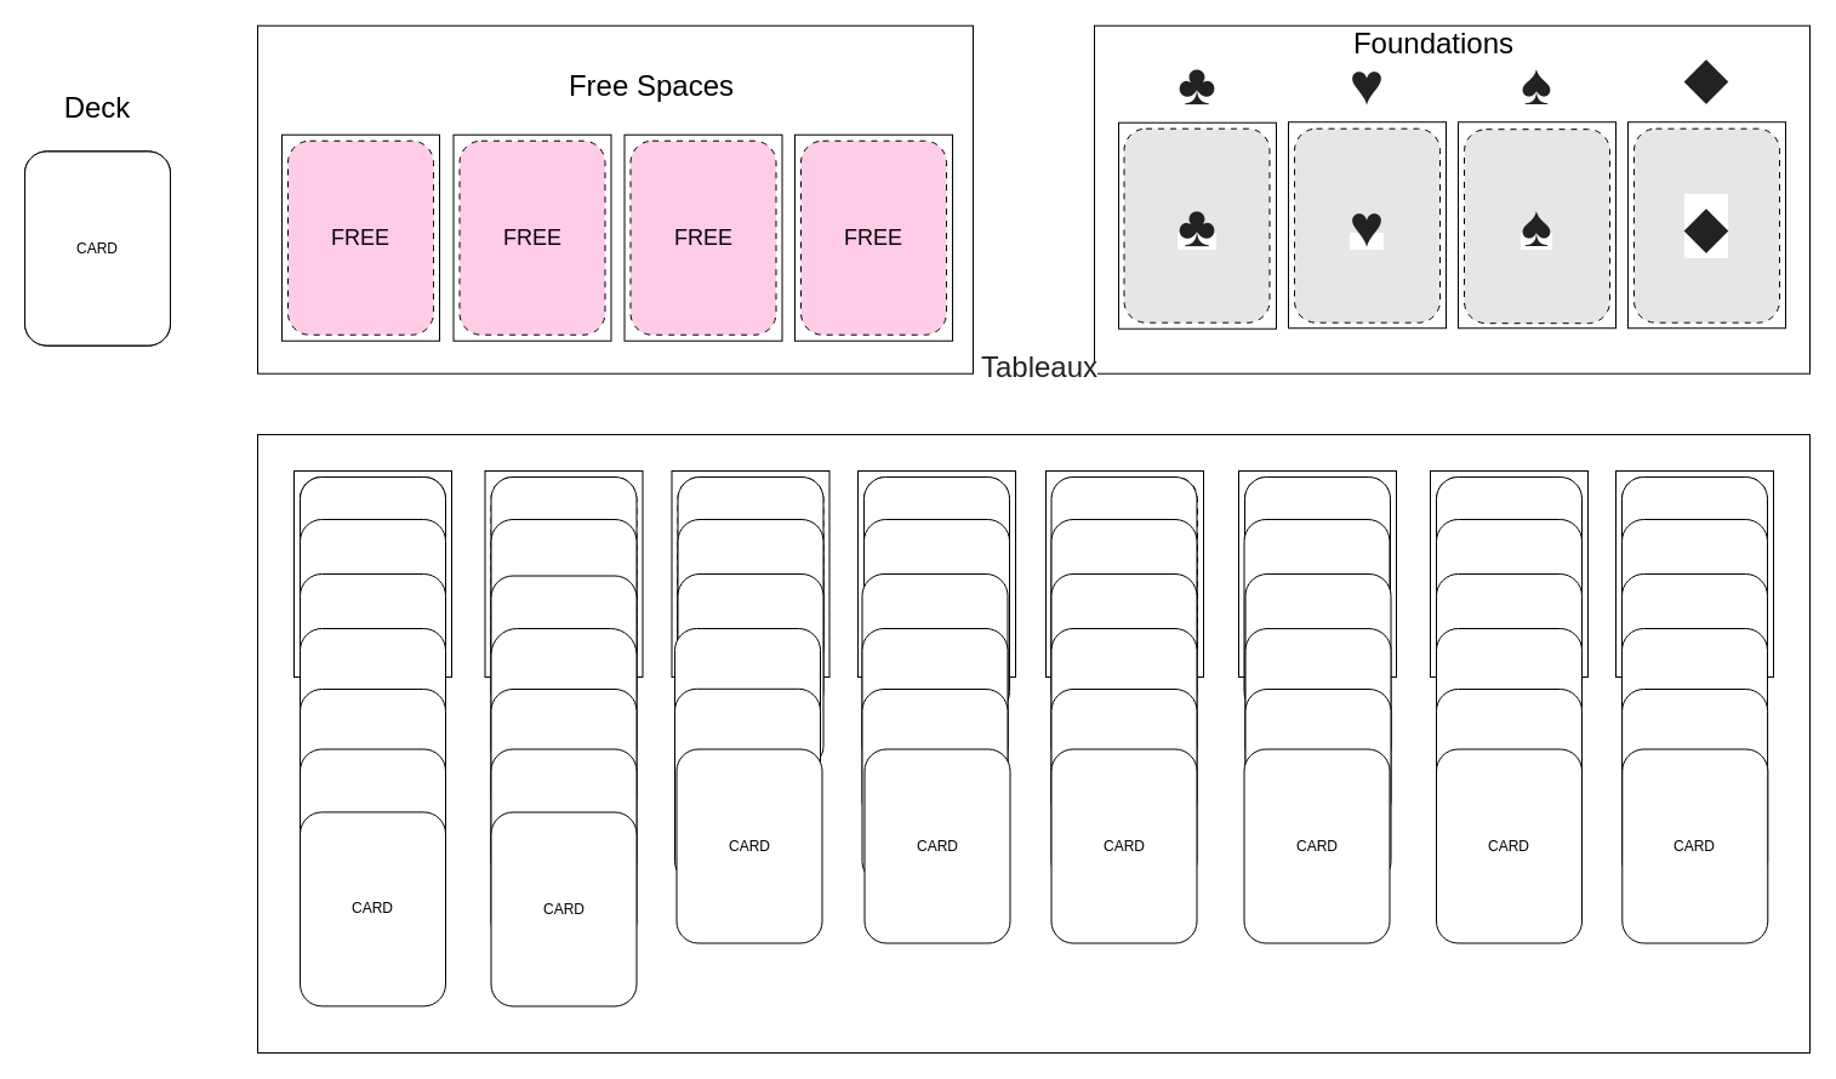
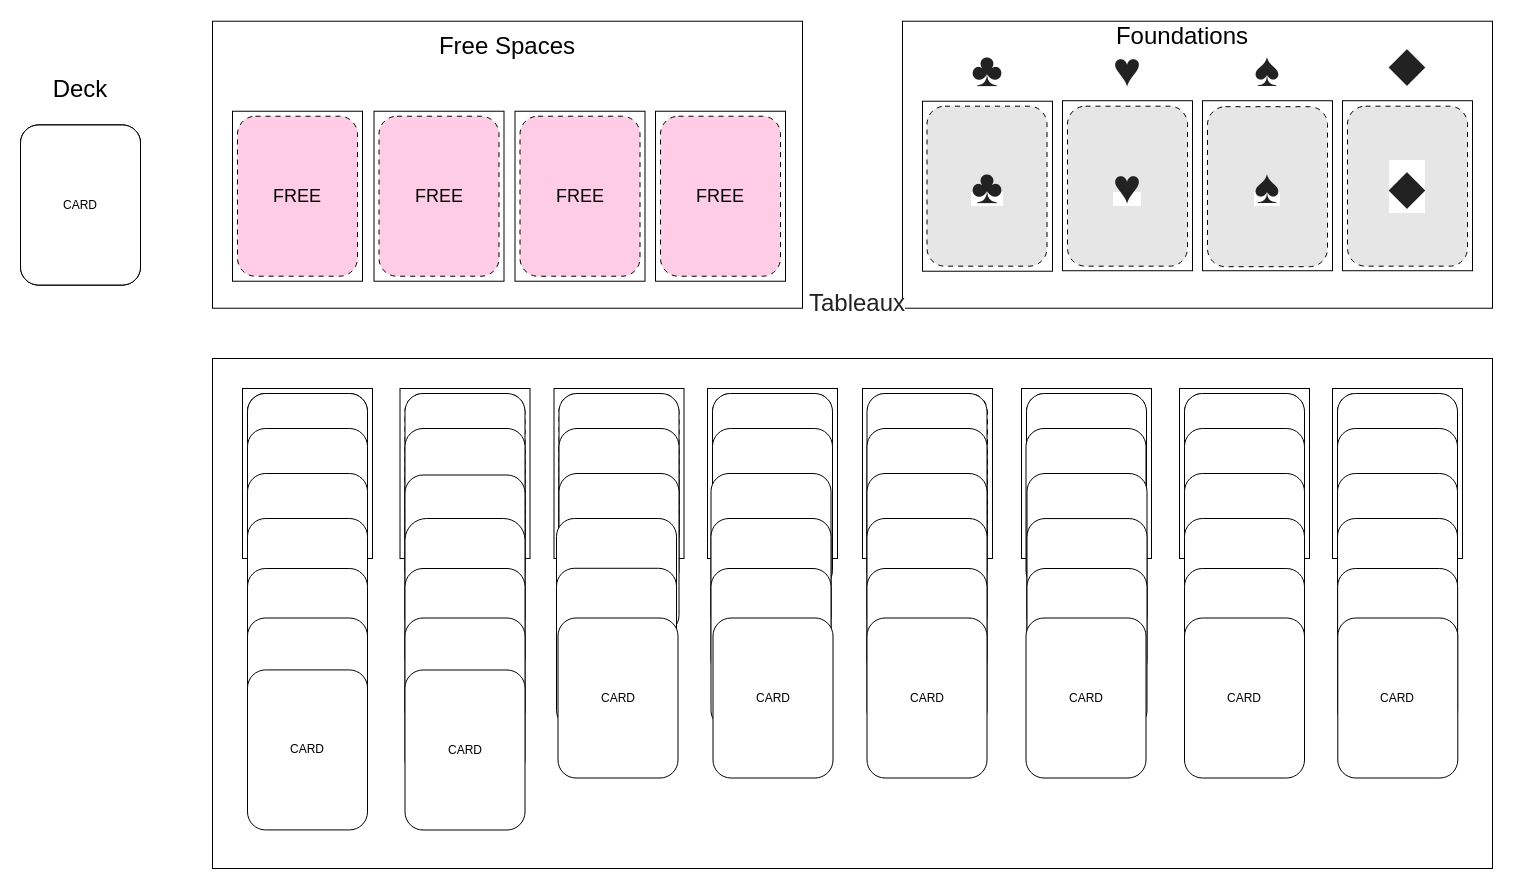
- <mxCell id="24" value="&lt;font style=&quot;font-size: 24px&quot;&gt;Free Spaces&lt;/font&gt;" style="text;html=1;strokeColor=none;fillColor=none;align=center;verticalAlign=middle;whiteSpace=wrap;rounded=0;" vertex="1" parent="1"><mxGeometry x="447" y="60.5" width="180" height="21.818" as="geometry" /></mxCell>
+ <mxCell id="24" value="&lt;font style=&quot;font-size: 24px&quot;&gt;Free Spaces&lt;/font&gt;" style="text;html=1;strokeColor=none;fillColor=none;align=center;verticalAlign=middle;whiteSpace=wrap;rounded=0;" vertex="1" parent="1"><mxGeometry x="417" y="35.5" width="180" height="21.818" as="geometry" /></mxCell>
